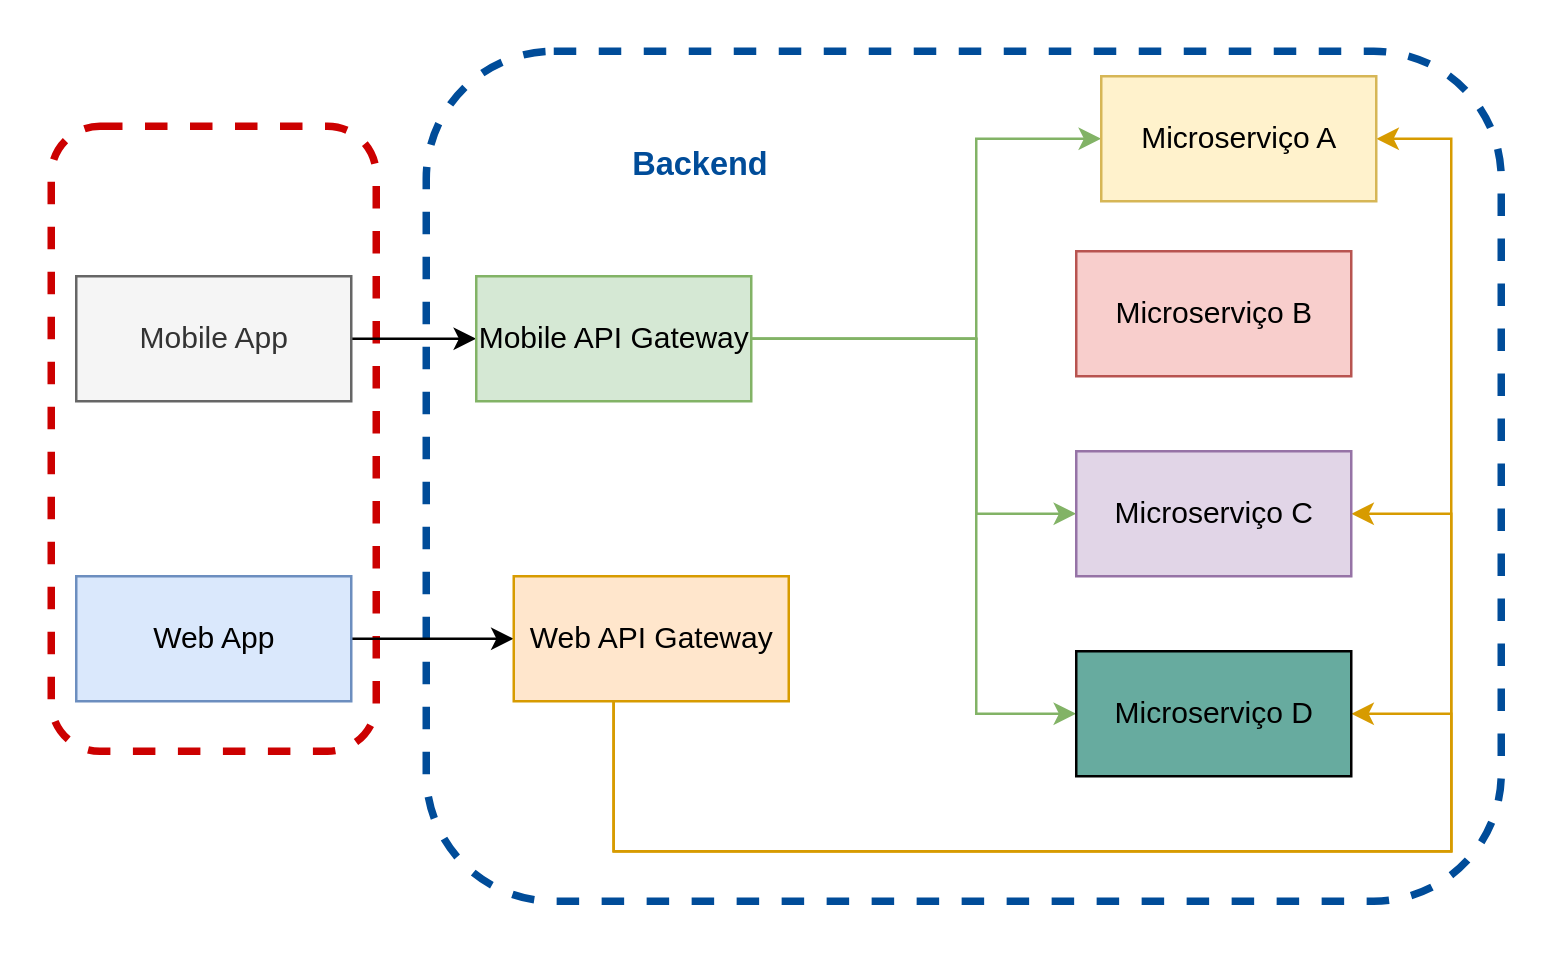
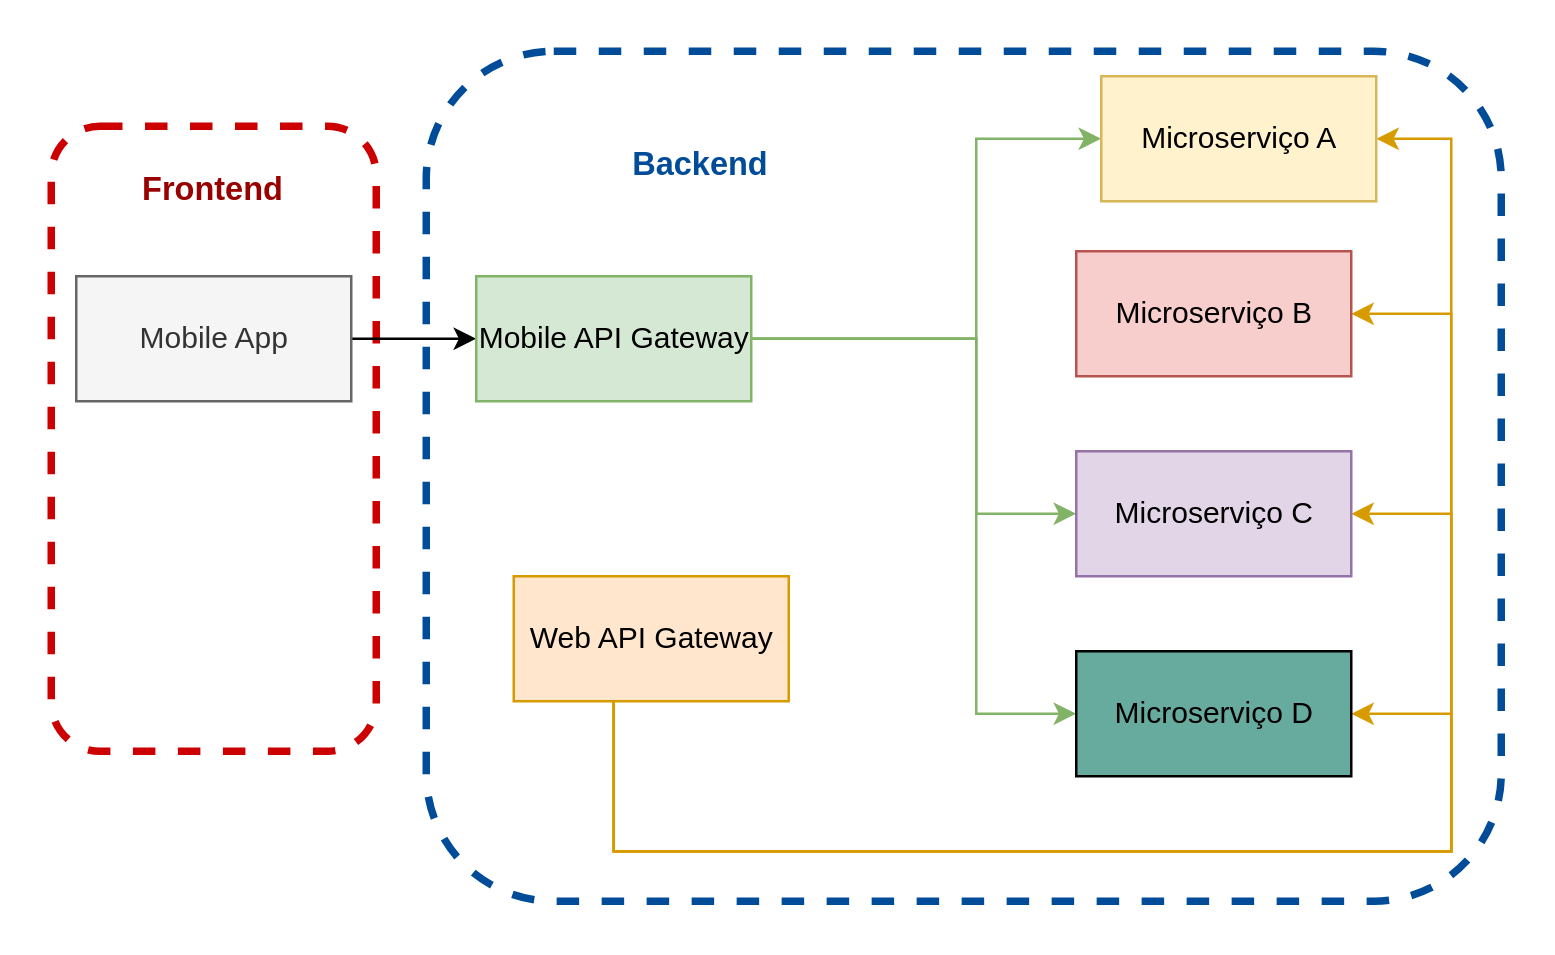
+ <mxCell id="21" value="&lt;b style=&quot;font-size: 13px;&quot;&gt;Frontend&lt;/b&gt;" style="text;html=1;strokeColor=none;fillColor=none;align=center;verticalAlign=middle;whiteSpace=wrap;rounded=0;dashed=1;fontColor=#990000;fontSize=13;" vertex="1" parent="1"><mxGeometry x="55" y="60" width="60" height="30" as="geometry" /></mxCell>
+ <mxCell id="13" style="edgeStyle=orthogonalEdgeStyle;rounded=0;orthogonalLoop=1;jettySize=auto;html=1;entryX=1;entryY=0.5;entryDx=0;entryDy=0;fillColor=#ffe6cc;strokeColor=#d79b00;" edge="1" parent="1" source="16" target="18"><mxGeometry relative="1" as="geometry"><Array as="points"><mxPoint x="245" y="340" /><mxPoint x="580" y="340" /><mxPoint x="580" y="125" /></Array></mxGeometry></mxCell>
- <mxCell id="7" value="Web App" style="html=1;fillColor=#dae8fc;strokeColor=#6c8ebf;" vertex="1" parent="1"><mxGeometry x="30" y="230" width="110" height="50" as="geometry" /></mxCell>
- <mxCell id="6" style="edgeStyle=orthogonalEdgeStyle;rounded=0;orthogonalLoop=1;jettySize=auto;html=1;entryX=0;entryY=0.5;entryDx=0;entryDy=0;" edge="1" parent="1" source="7" target="16"><mxGeometry relative="1" as="geometry" /></mxCell>
